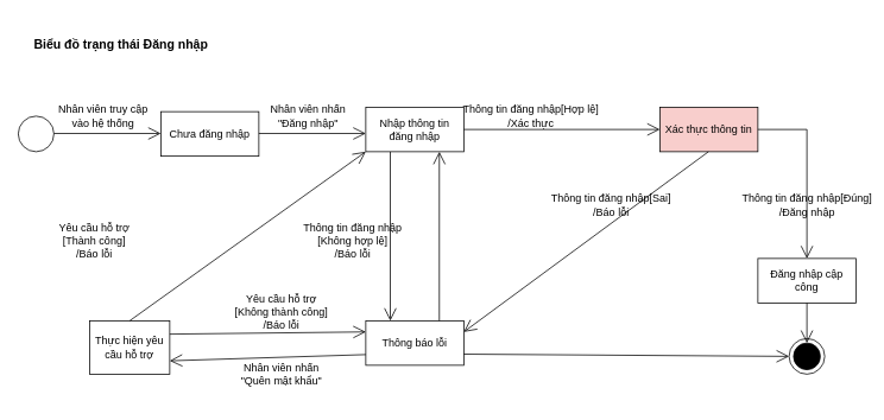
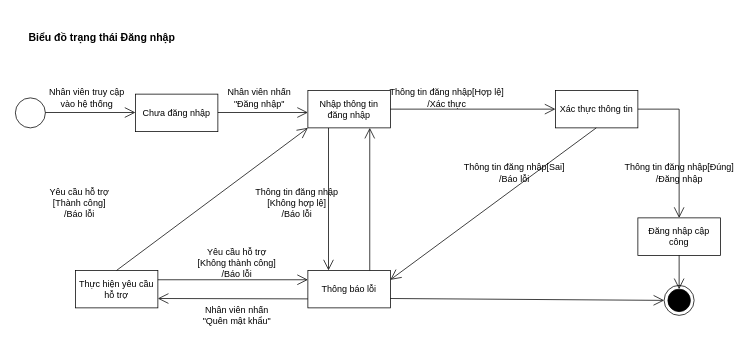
- <mxCell id="14" value="Xác thực thông tin" style="html=1;whiteSpace=wrap;fillColor=#f8cecc;" vertex="1" parent="1"><mxGeometry x="740" y="120" width="110" height="50" as="geometry" /></mxCell>
+ <mxCell id="14" value="Xác thực thông tin" style="html=1;whiteSpace=wrap;" vertex="1" parent="1"><mxGeometry x="740" y="120" width="110" height="50" as="geometry" /></mxCell>
- <mxCell id="24" value="Thực hiện yêu cầu hỗ trợ" style="html=1;whiteSpace=wrap;" vertex="1" parent="1"><mxGeometry x="100" y="360" width="90" height="60" as="geometry" /></mxCell>
+ <mxCell id="24" value="Thực hiện yêu cầu hỗ trợ" style="html=1;whiteSpace=wrap;" vertex="1" parent="1"><mxGeometry x="100" y="360" width="110" height="50" as="geometry" /></mxCell>
